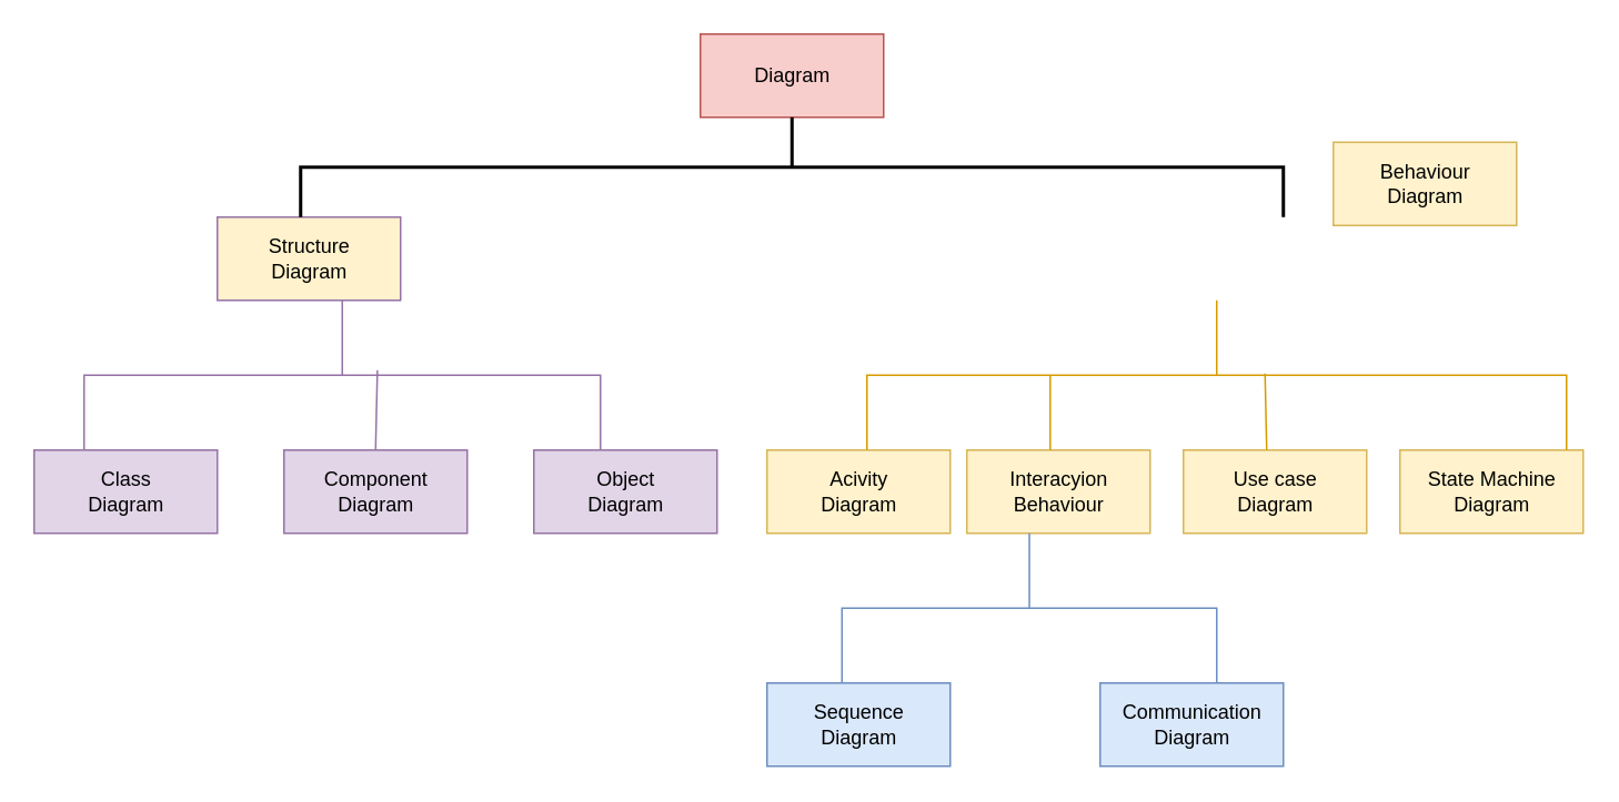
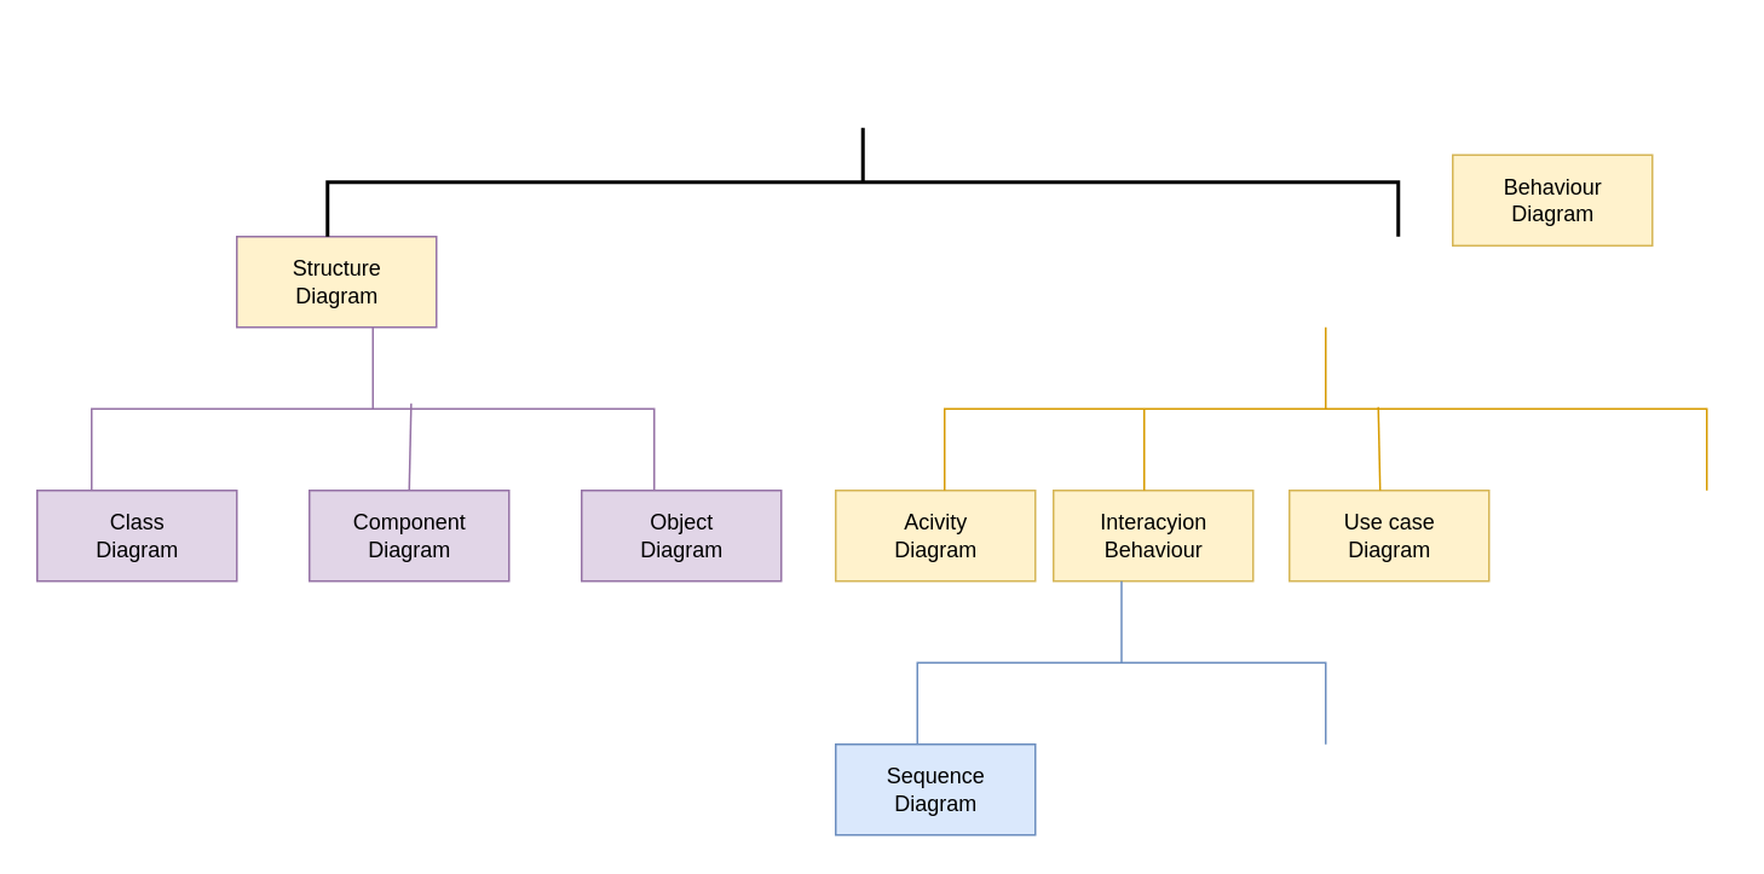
- <mxCell id="2" value="Diagram" style="fontFamily=Helvetica;html=1;fillColor=#f8cecc;strokeColor=#b85450;" parent="1" vertex="1"><mxGeometry x="420" y="20" width="110" height="50" as="geometry" /></mxCell>
- <mxCell id="11" value="State Machine&lt;br&gt;Diagram" style="html=1;fillColor=#fff2cc;strokeColor=#d6b656;" parent="1" vertex="1"><mxGeometry x="840" y="270" width="110" height="50" as="geometry" /></mxCell>
- <mxCell id="18" value="Communication&lt;br&gt;Diagram" style="html=1;fillColor=#dae8fc;strokeColor=#6c8ebf;" parent="1" vertex="1"><mxGeometry x="660" y="410" width="110" height="50" as="geometry" /></mxCell>
